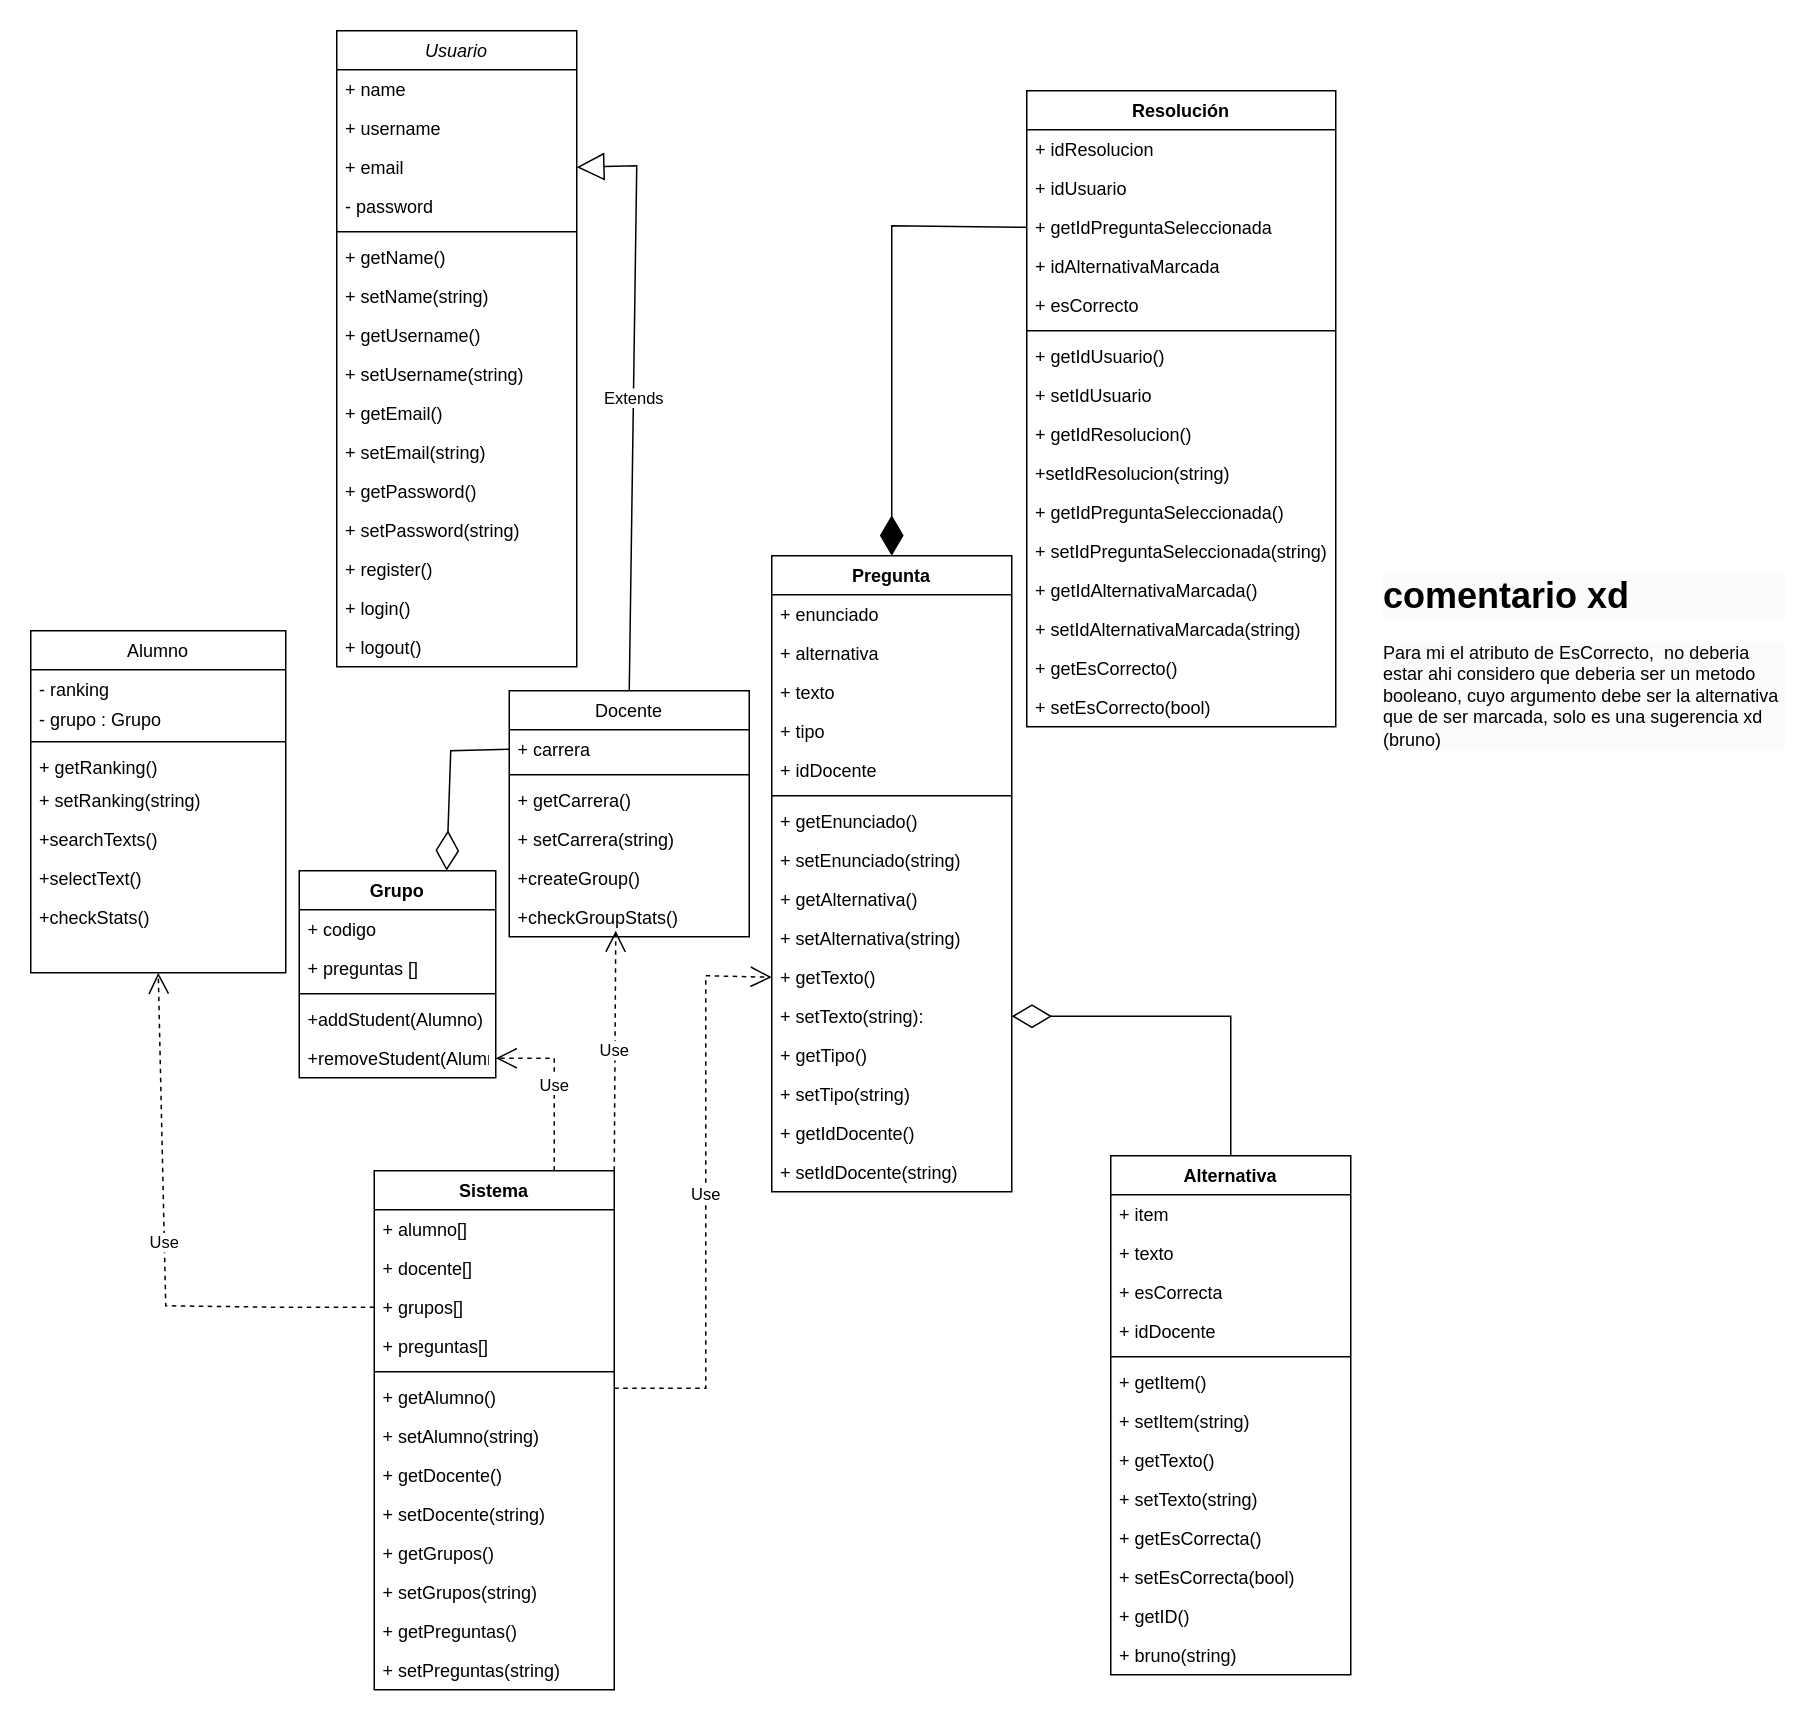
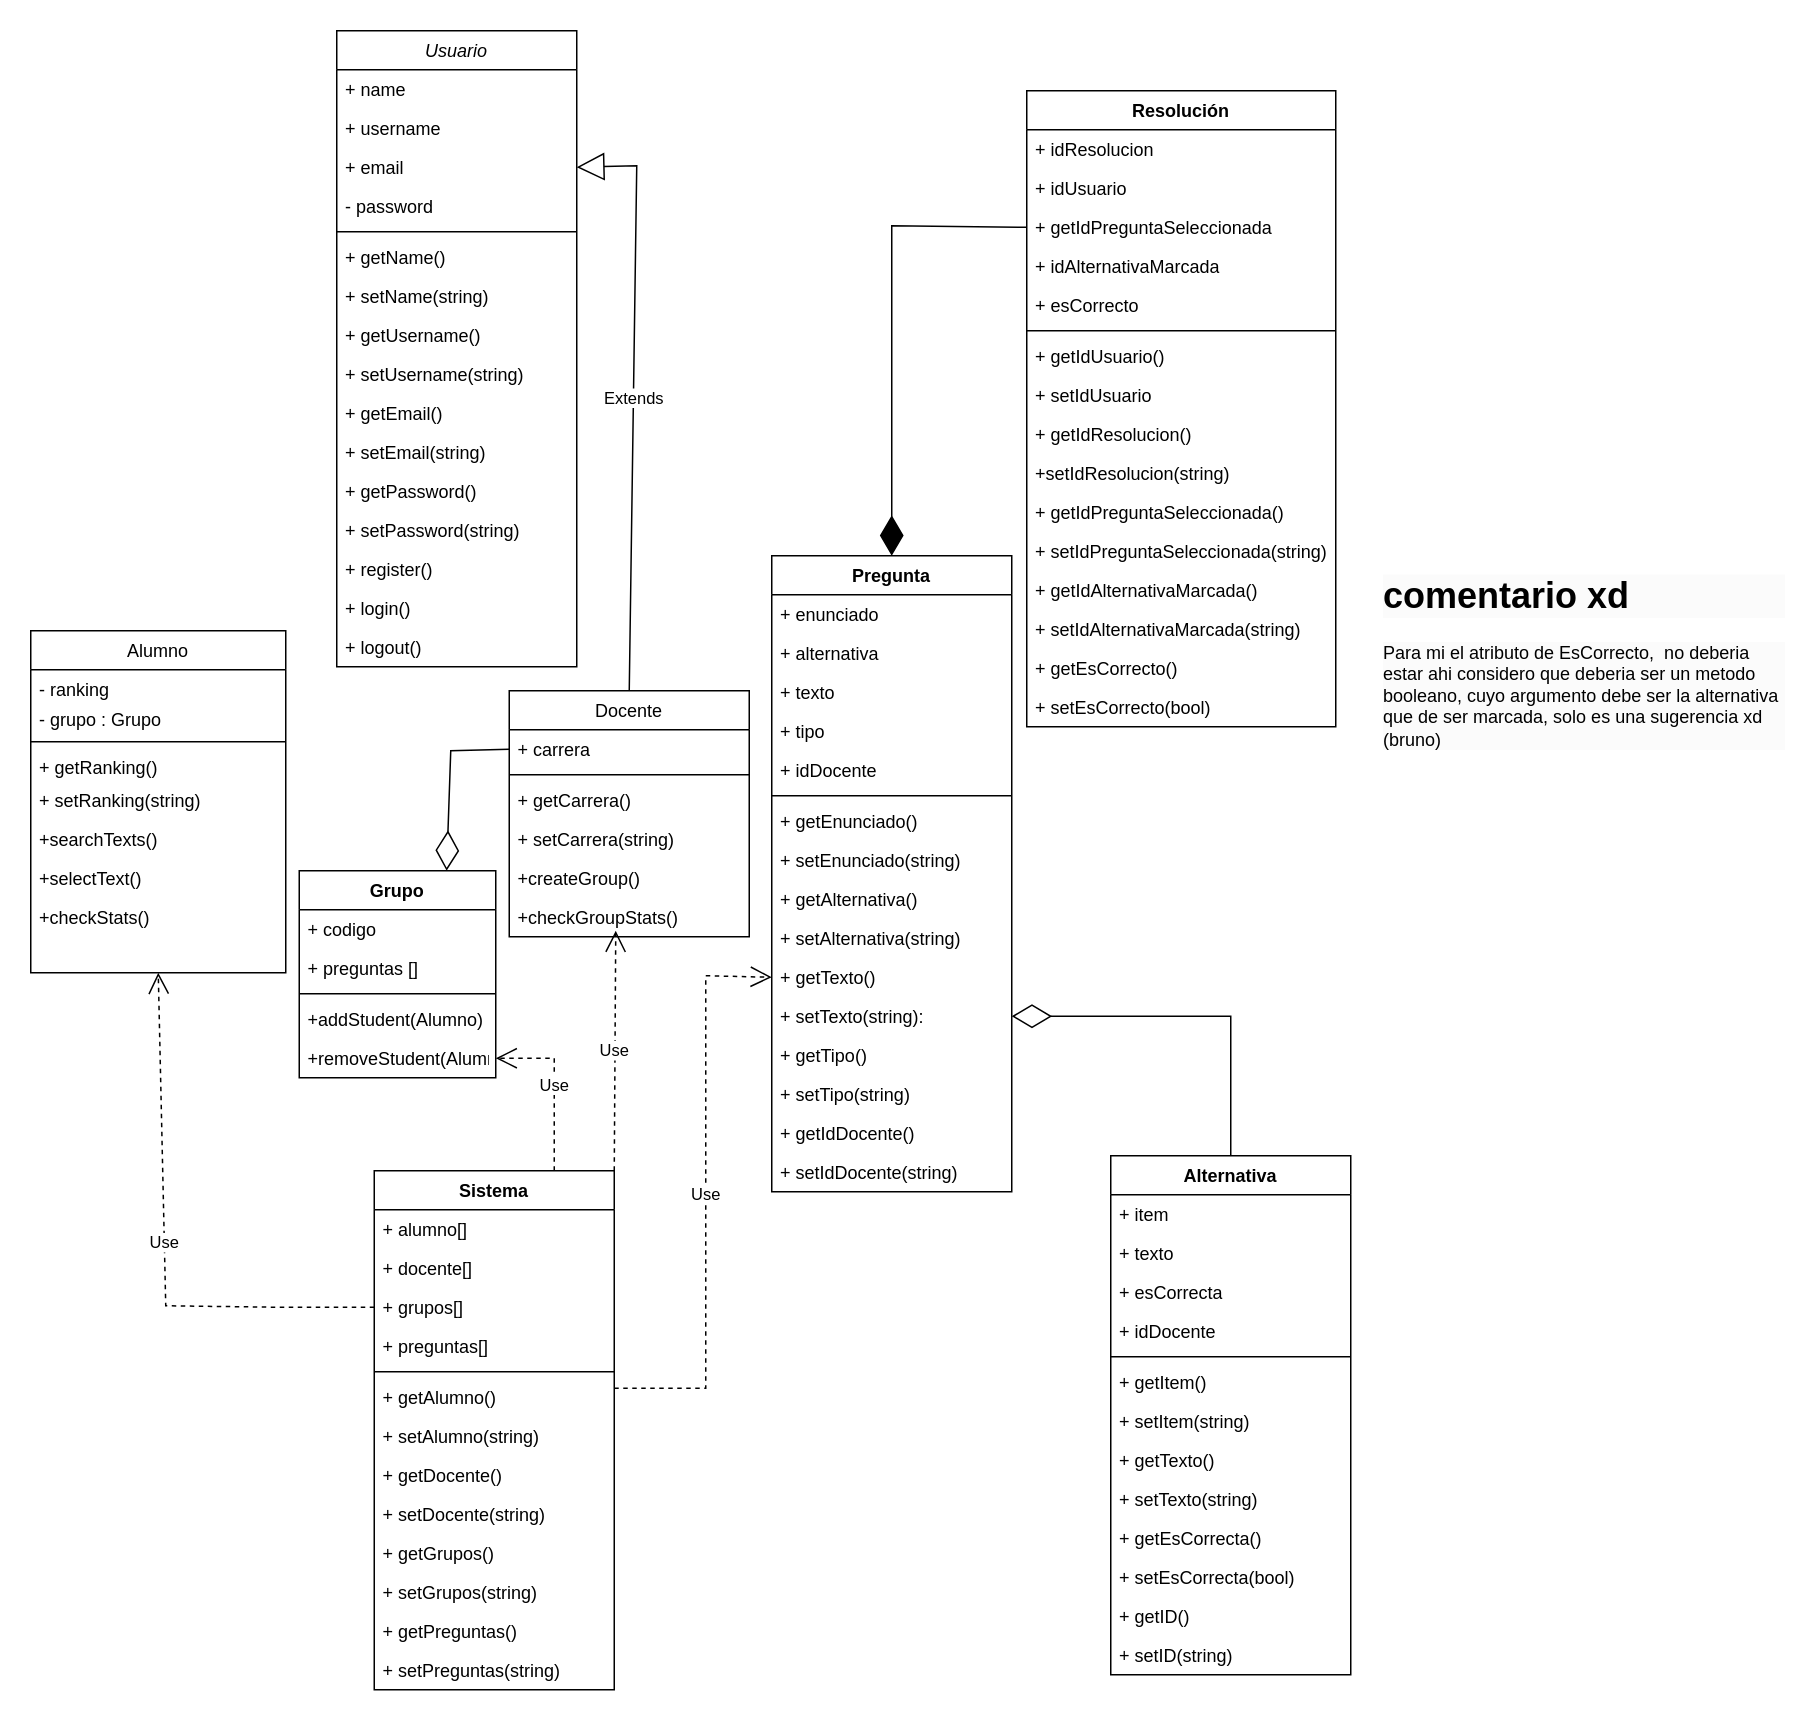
- <mxCell id="71" value="+ bruno(string)" style="text;strokeColor=none;fillColor=none;align=left;verticalAlign=top;spacingLeft=4;spacingRight=4;overflow=hidden;rotatable=0;points=[[0,0.5],[1,0.5]];portConstraint=eastwest;whiteSpace=wrap;html=1;" parent="58" vertex="1"><mxGeometry y="320" width="160" height="26" as="geometry" /></mxCell>
+ <mxCell id="71" value="+ setID(string)" style="text;strokeColor=none;fillColor=none;align=left;verticalAlign=top;spacingLeft=4;spacingRight=4;overflow=hidden;rotatable=0;points=[[0,0.5],[1,0.5]];portConstraint=eastwest;whiteSpace=wrap;html=1;" parent="58" vertex="1"><mxGeometry y="320" width="160" height="26" as="geometry" /></mxCell>
